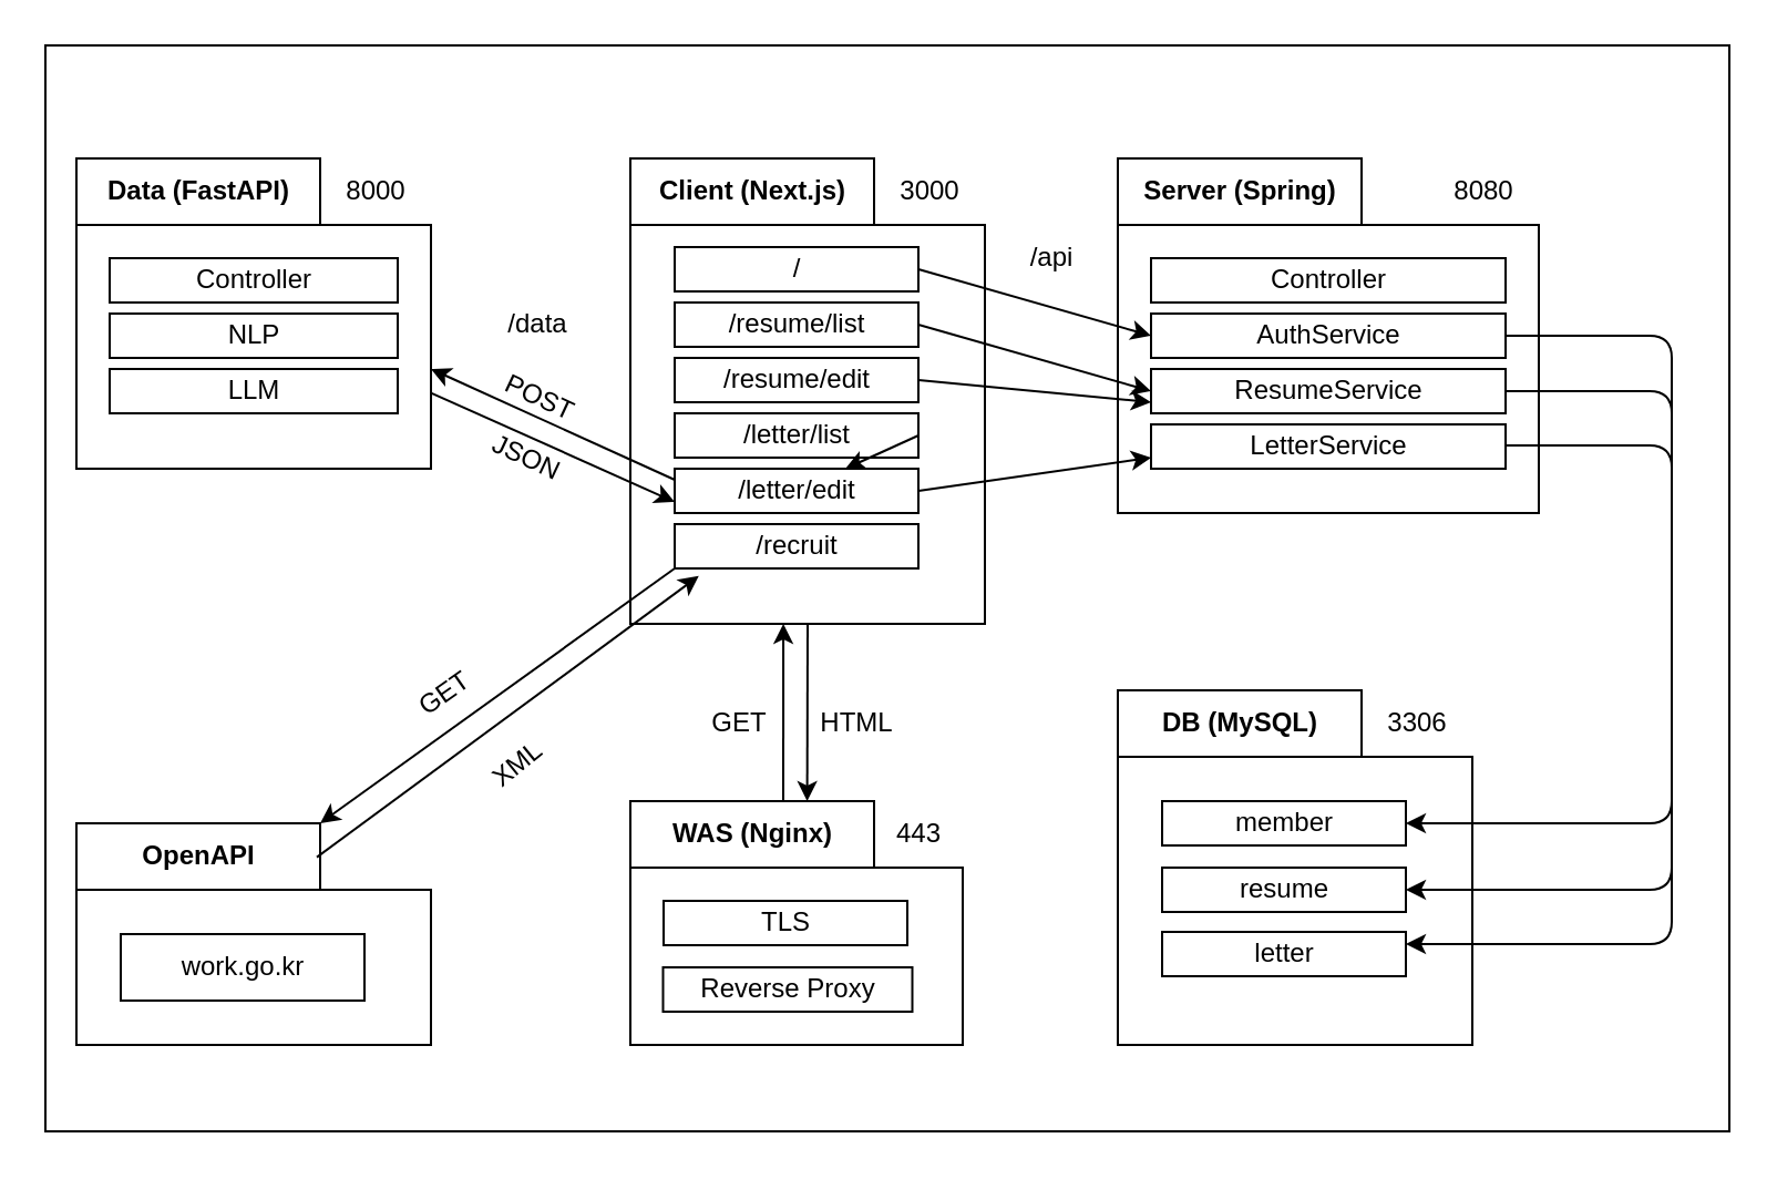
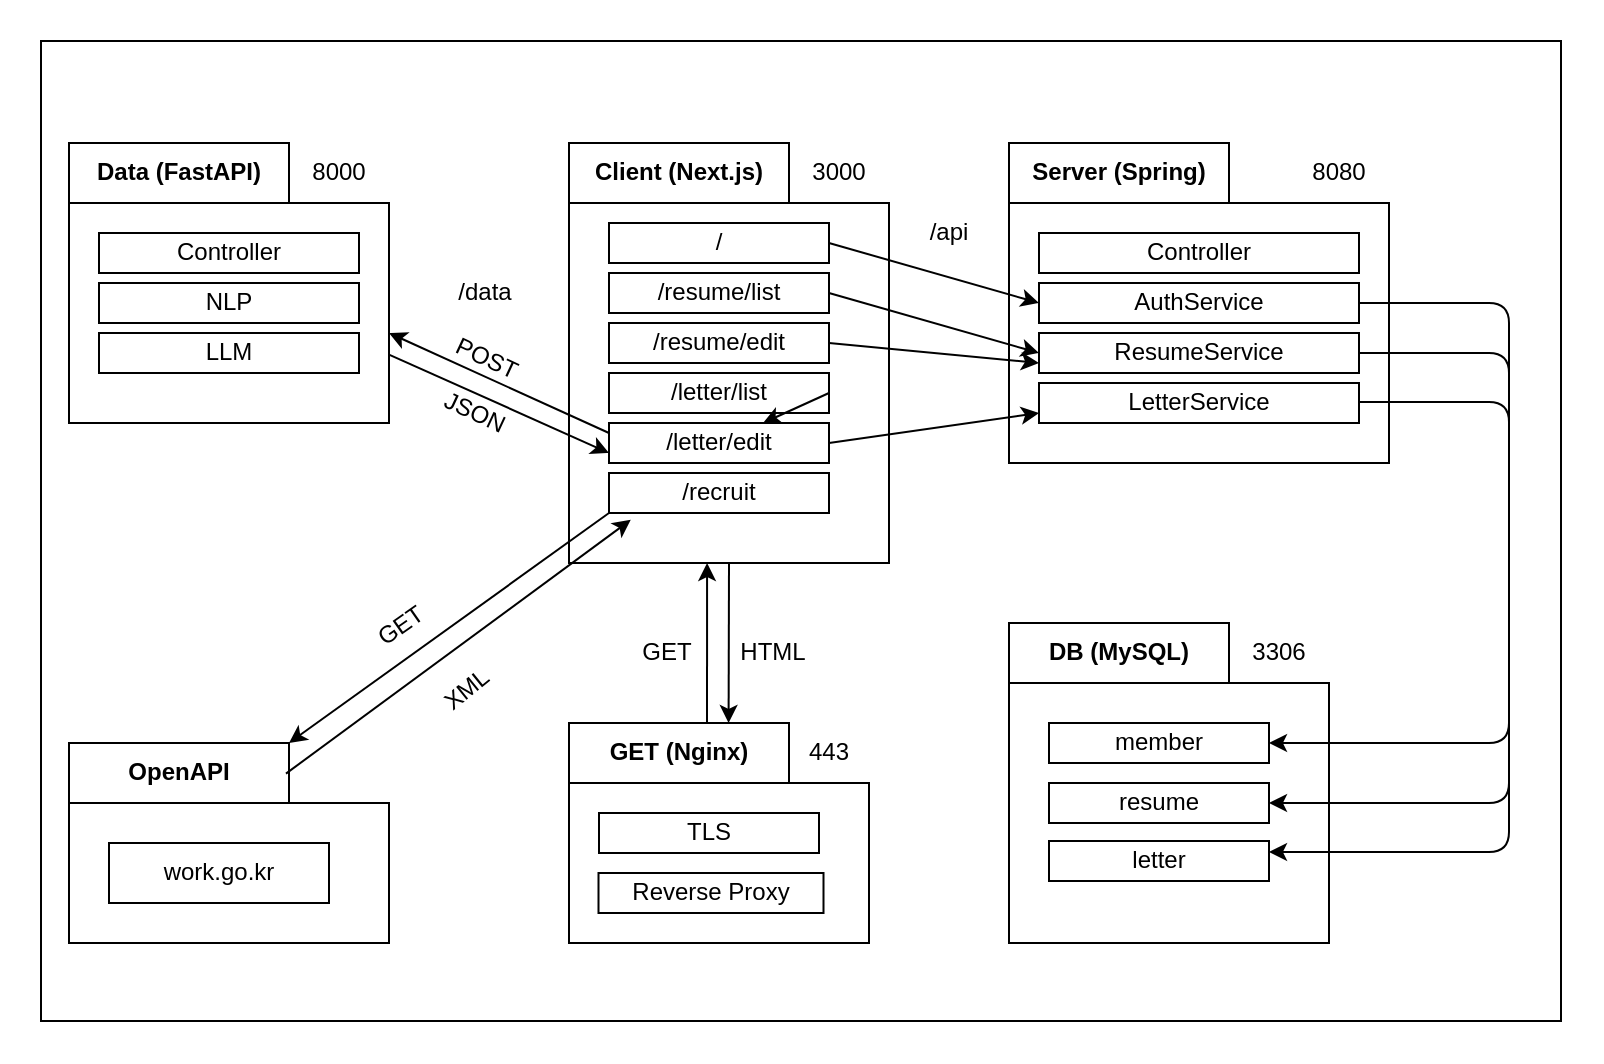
- <mxCell id="29" value="WAS (Nginx)" style="shape=folder;fontStyle=1;tabWidth=110;tabHeight=30;tabPosition=left;html=1;boundedLbl=1;labelInHeader=1;container=1;collapsible=0;recursiveResize=0;" parent="1" vertex="1"><mxGeometry x="284" y="361" width="150" height="110" as="geometry" /></mxCell>
+ <mxCell id="29" value="GET (Nginx)" style="shape=folder;fontStyle=1;tabWidth=110;tabHeight=30;tabPosition=left;html=1;boundedLbl=1;labelInHeader=1;container=1;collapsible=0;recursiveResize=0;" parent="1" vertex="1"><mxGeometry x="284" y="361" width="150" height="110" as="geometry" /></mxCell>
